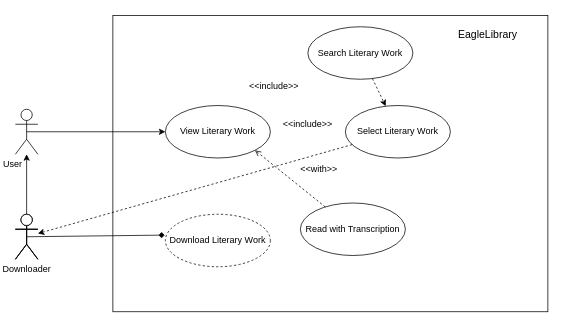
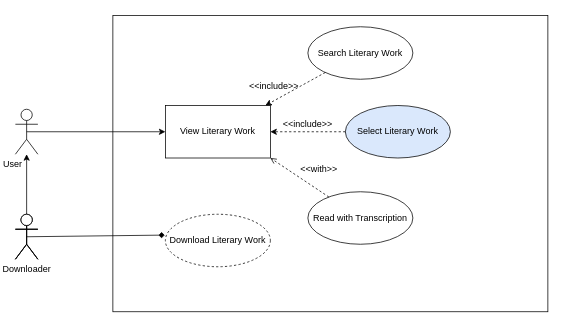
- <mxCell id="21" value="&lt;font style=&quot;font-size: 14px&quot;&gt;EagleLibrary&lt;/font&gt;" style="text;html=1;strokeColor=none;fillColor=none;align=center;verticalAlign=middle;whiteSpace=wrap;rounded=0;" parent="1" vertex="1"><mxGeometry x="600" y="35" width="100" height="20" as="geometry" /></mxCell>
- <mxCell id="9" value="" style="endArrow=classic;html=1;dashed=1;" parent="1" source="8" target="10" edge="1"><mxGeometry width="50" height="50" relative="1" as="geometry"><mxPoint x="390" y="245" as="sourcePoint" /><mxPoint x="440" y="195" as="targetPoint" /></mxGeometry></mxCell>
+ <mxCell id="9" value="" style="endArrow=classic;html=1;dashed=1;" parent="1" source="8" target="3" edge="1"><mxGeometry width="50" height="50" relative="1" as="geometry"><mxPoint x="390" y="245" as="sourcePoint" /><mxPoint x="440" y="195" as="targetPoint" /></mxGeometry></mxCell>
- <mxCell id="3" value="View Literary Work" style="ellipse;whiteSpace=wrap;html=1;" parent="1" vertex="1"><mxGeometry x="220" y="140" width="140" height="70" as="geometry" /></mxCell>
+ <mxCell id="3" value="View Literary Work" style="whiteSpace=wrap;html=1;rounded=0;" parent="1" vertex="1"><mxGeometry x="220" y="140" width="140" height="70" as="geometry" /></mxCell>
- <mxCell id="10" value="Select Literary Work" style="ellipse;whiteSpace=wrap;html=1;" parent="1" vertex="1"><mxGeometry x="460" y="140" width="140" height="70" as="geometry" /></mxCell>
+ <mxCell id="10" value="Select Literary Work" style="ellipse;whiteSpace=wrap;html=1;fillColor=#dae8fc;" parent="1" vertex="1"><mxGeometry x="460" y="140" width="140" height="70" as="geometry" /></mxCell>
- <mxCell id="11" value="" style="endArrow=classic;html=1;dashed=1;" parent="1" source="10" target="18" edge="1"><mxGeometry width="50" height="50" relative="1" as="geometry"><mxPoint x="120" y="255" as="sourcePoint" /><mxPoint x="170" y="205" as="targetPoint" /></mxGeometry></mxCell>
+ <mxCell id="11" value="" style="endArrow=classic;html=1;dashed=1;" parent="1" source="10" target="3" edge="1"><mxGeometry width="50" height="50" relative="1" as="geometry"><mxPoint x="120" y="255" as="sourcePoint" /><mxPoint x="170" y="205" as="targetPoint" /></mxGeometry></mxCell>
- <mxCell id="12" value="Read with Transcription" style="ellipse;whiteSpace=wrap;html=1;" parent="1" vertex="1"><mxGeometry x="400" y="270" width="140" height="70" as="geometry" /></mxCell>
+ <mxCell id="12" value="Read with Transcription" style="ellipse;whiteSpace=wrap;html=1;" parent="1" vertex="1"><mxGeometry x="410" y="255" width="140" height="70" as="geometry" /></mxCell>
